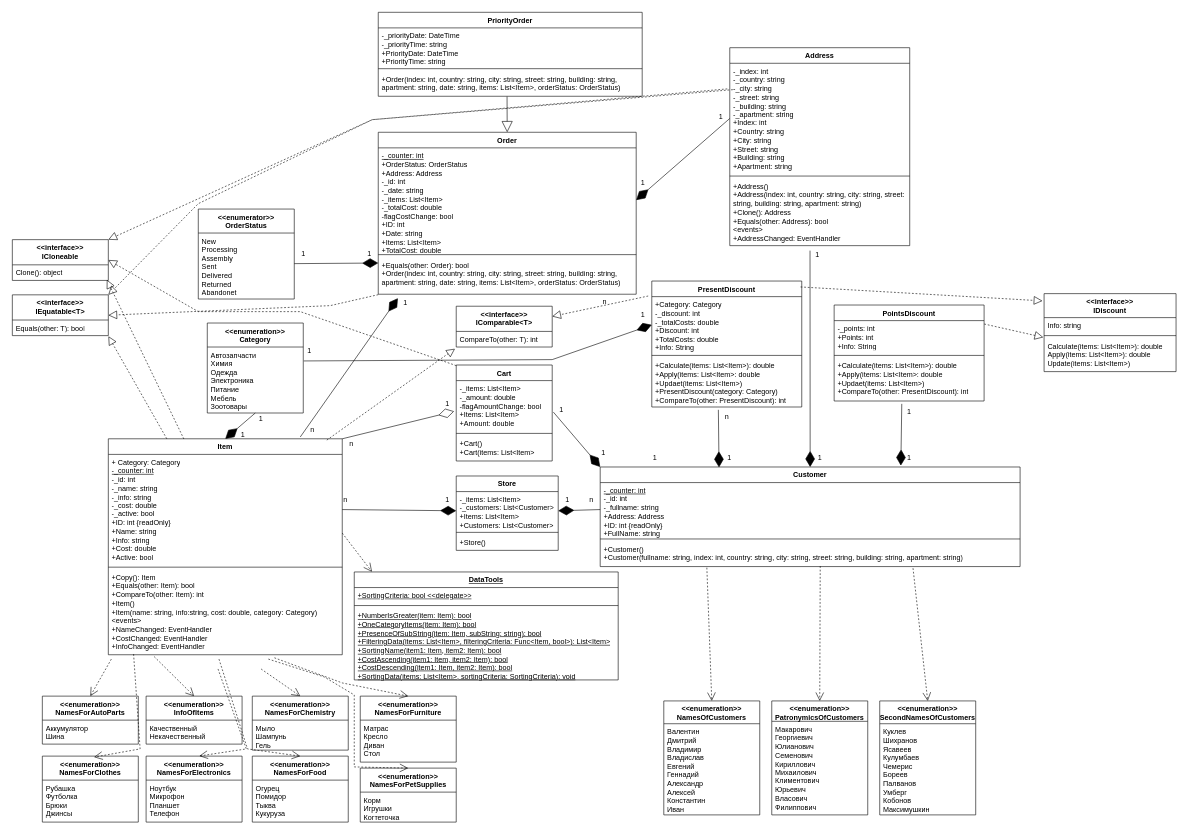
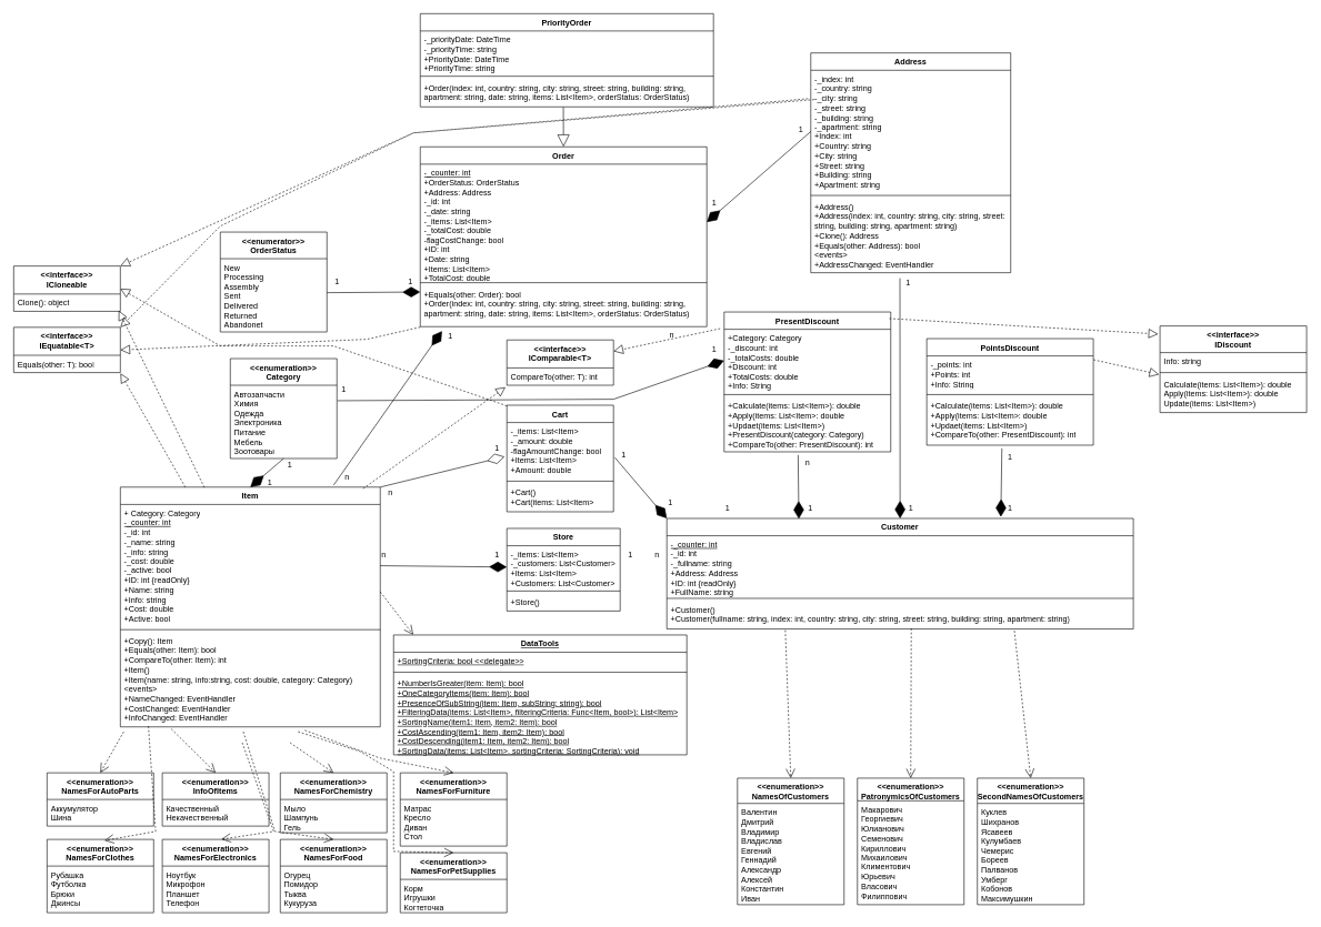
- <mxCell id="25" value="" style="endArrow=diamondThin;endFill=1;endSize=24;html=1;rounded=0;entryX=1;entryY=0.5;entryDx=0;entryDy=0;exitX=0;exitY=0.5;exitDx=0;exitDy=0;" parent="1" source="7" target="21" edge="1"><mxGeometry width="160" relative="1" as="geometry"><mxPoint x="830" y="988" as="sourcePoint" /><mxPoint x="990" y="988" as="targetPoint" /></mxGeometry></mxCell>
